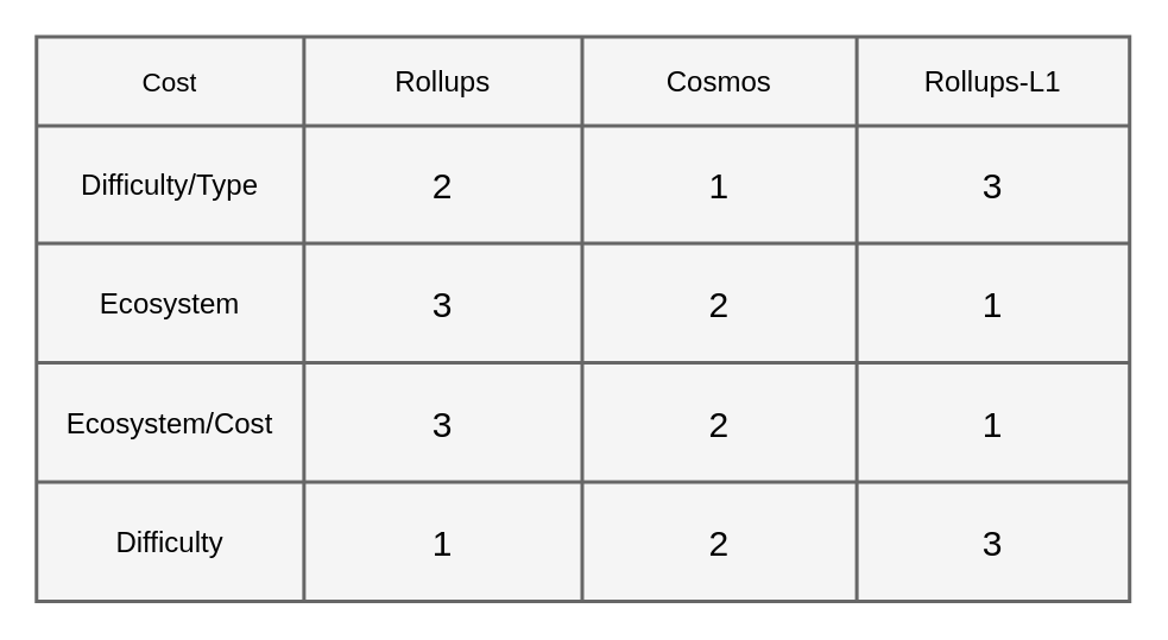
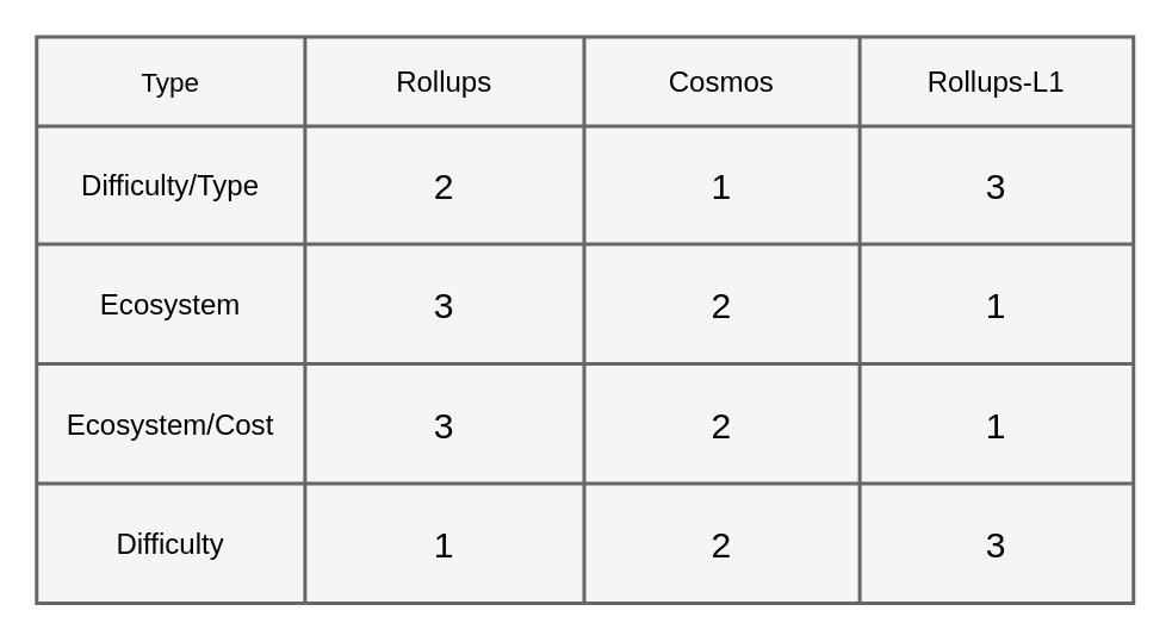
- <mxCell id="4" value="&lt;font style=&quot;font-size: 15px;&quot;&gt;Cost&lt;/font&gt;" style="shape=partialRectangle;html=1;whiteSpace=wrap;connectable=0;fillColor=none;top=0;left=0;bottom=0;right=0;overflow=hidden;" vertex="1" parent="3"><mxGeometry width="150" height="50" as="geometry"><mxRectangle width="150" height="50" as="alternateBounds" /></mxGeometry></mxCell>
+ <mxCell id="4" value="&lt;font style=&quot;font-size: 15px;&quot;&gt;Type&lt;/font&gt;" style="shape=partialRectangle;html=1;whiteSpace=wrap;connectable=0;fillColor=none;top=0;left=0;bottom=0;right=0;overflow=hidden;" vertex="1" parent="3"><mxGeometry width="150" height="50" as="geometry"><mxRectangle width="150" height="50" as="alternateBounds" /></mxGeometry></mxCell>
